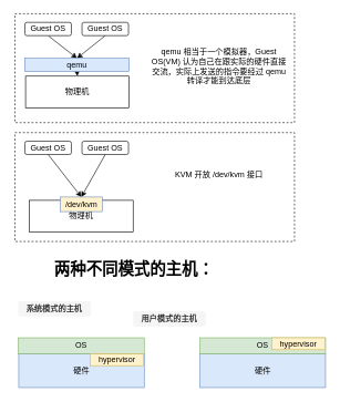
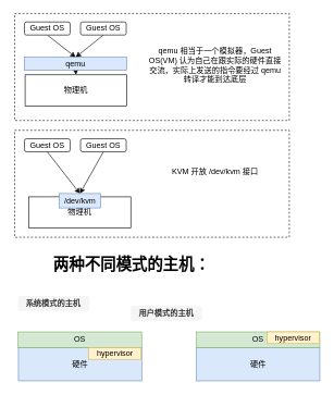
- <mxCell id="18" value="/dev/kvm" style="rounded=0;whiteSpace=wrap;html=1;fillColor=#fff2cc;strokeColor=#6c8ebf;" vertex="1" parent="1"><mxGeometry x="90.5" y="296" width="63" height="22" as="geometry" /></mxCell>
+ <mxCell id="18" value="/dev/kvm" style="rounded=0;whiteSpace=wrap;html=1;fillColor=#dae8fc;strokeColor=#6c8ebf;" vertex="1" parent="1"><mxGeometry x="90.5" y="296" width="63" height="22" as="geometry" /></mxCell>
